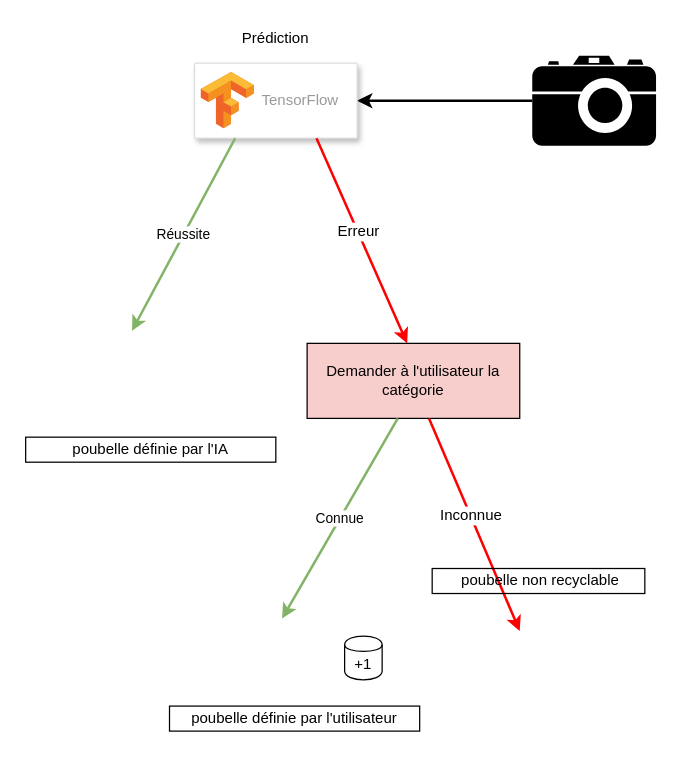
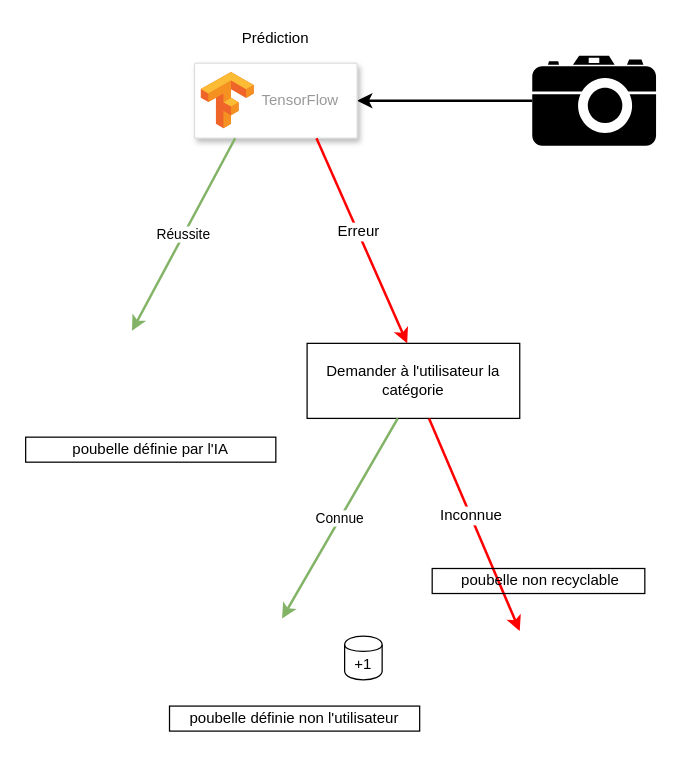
- <mxCell id="13" value="Demander à l'utilisateur la catégorie" style="rounded=0;whiteSpace=wrap;html=1;fillColor=#f8cecc;" vertex="1" parent="1"><mxGeometry x="245" y="274" width="170" height="60" as="geometry" /></mxCell>
+ <mxCell id="13" value="Demander à l'utilisateur la catégorie" style="rounded=0;whiteSpace=wrap;html=1;" vertex="1" parent="1"><mxGeometry x="245" y="274" width="170" height="60" as="geometry" /></mxCell>
- <mxCell id="23" value="poubelle définie par l'utilisateur" style="text;html=1;strokeColor=#000000;fillColor=none;align=center;verticalAlign=middle;whiteSpace=wrap;rounded=0;" vertex="1" parent="1"><mxGeometry x="135" y="564" width="200" height="20" as="geometry" /></mxCell>
+ <mxCell id="23" value="poubelle définie non l'utilisateur" style="text;html=1;strokeColor=#000000;fillColor=none;align=center;verticalAlign=middle;whiteSpace=wrap;rounded=0;" vertex="1" parent="1"><mxGeometry x="135" y="564" width="200" height="20" as="geometry" /></mxCell>
